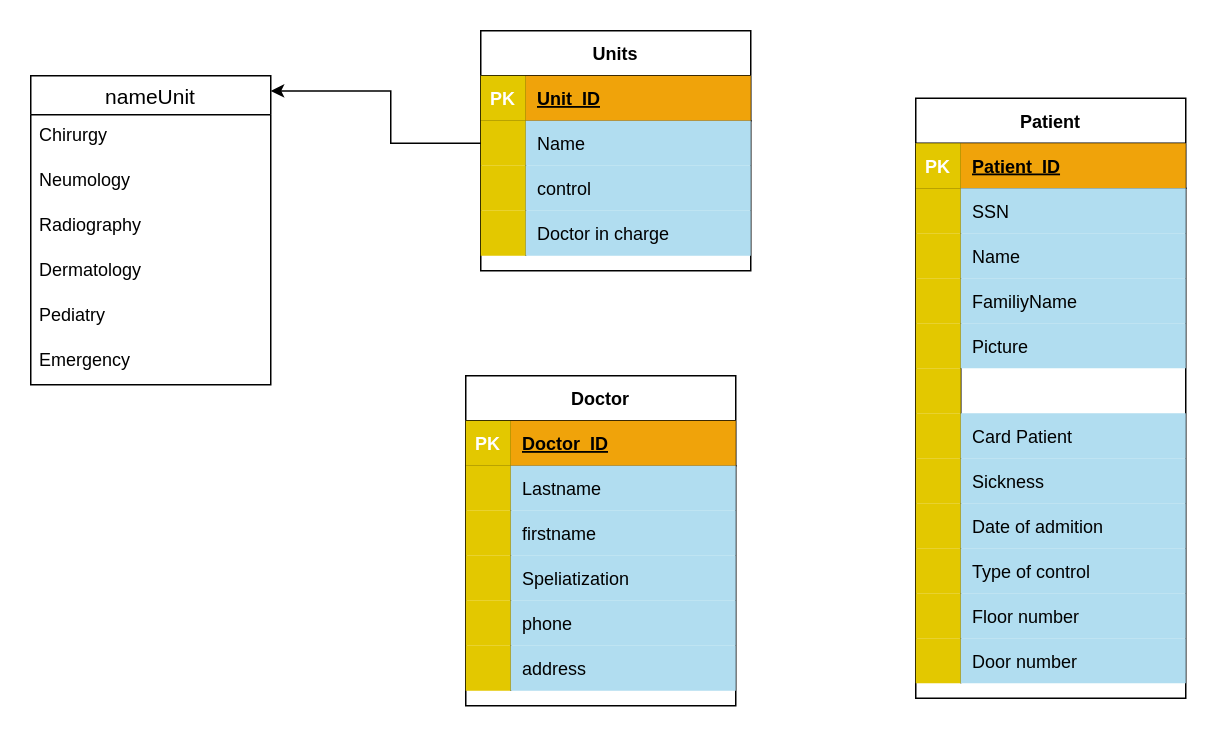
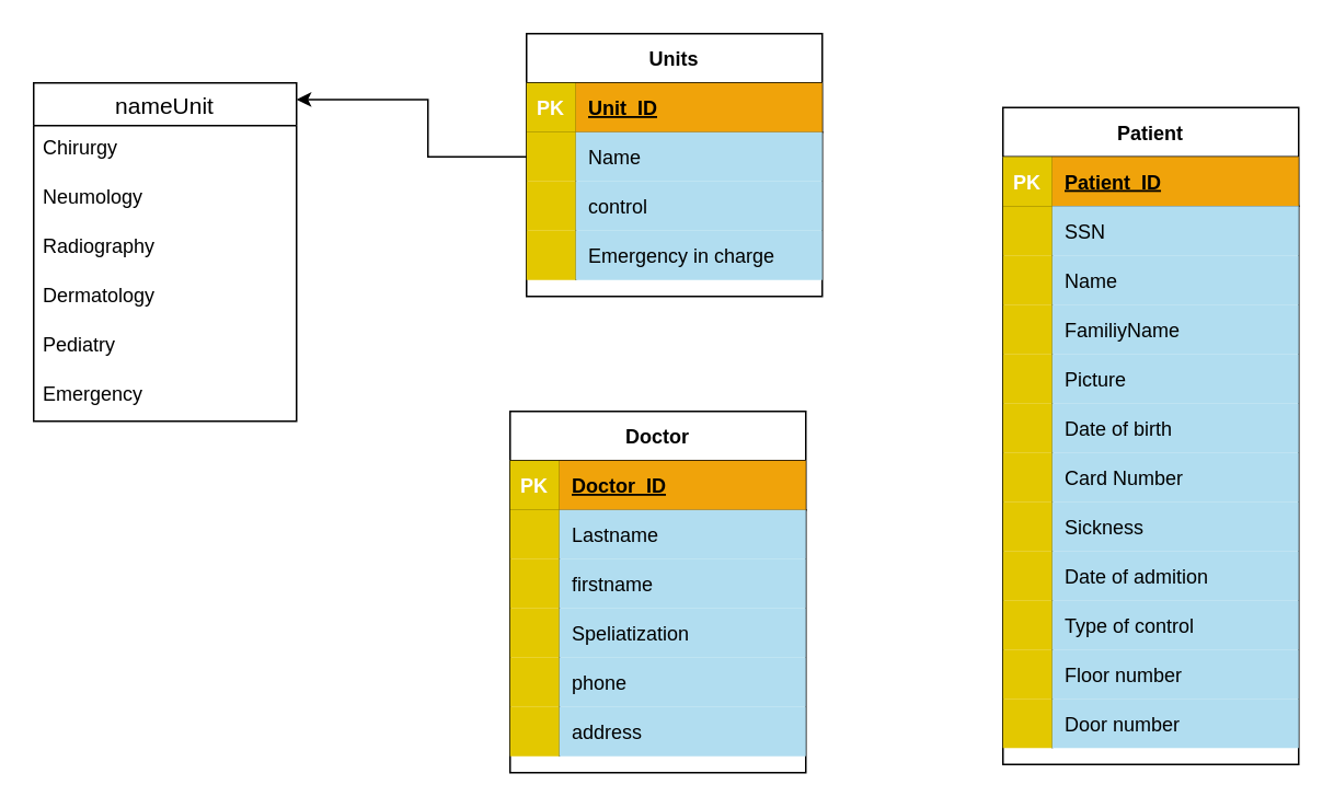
- <mxCell id="14" value="Doctor in charge" style="shape=partialRectangle;connectable=0;fillColor=#b1ddf0;top=0;left=0;bottom=0;right=0;align=left;spacingLeft=6;overflow=hidden;strokeColor=#10739e;fontColor=#000000;" vertex="1" parent="12"><mxGeometry x="30" width="150" height="30" as="geometry" /></mxCell>
+ <mxCell id="14" value="Emergency in charge" style="shape=partialRectangle;connectable=0;fillColor=#b1ddf0;top=0;left=0;bottom=0;right=0;align=left;spacingLeft=6;overflow=hidden;strokeColor=#10739e;fontColor=#000000;" vertex="1" parent="12"><mxGeometry x="30" width="150" height="30" as="geometry" /></mxCell>
+ <mxCell id="33" value="Date of birth" style="shape=partialRectangle;connectable=0;fillColor=#b1ddf0;top=0;left=0;bottom=0;right=0;align=left;spacingLeft=6;overflow=hidden;strokeColor=#10739e;fontColor=#000000;" vertex="1" parent="31"><mxGeometry x="30" width="150" height="30" as="geometry" /></mxCell>
- <mxCell id="36" value="Card Patient" style="shape=partialRectangle;connectable=0;fillColor=#b1ddf0;top=0;left=0;bottom=0;right=0;align=left;spacingLeft=6;overflow=hidden;strokeColor=#10739e;fontColor=#000000;" vertex="1" parent="34"><mxGeometry x="30" width="150" height="30" as="geometry" /></mxCell>
+ <mxCell id="36" value="Card Number" style="shape=partialRectangle;connectable=0;fillColor=#b1ddf0;top=0;left=0;bottom=0;right=0;align=left;spacingLeft=6;overflow=hidden;strokeColor=#10739e;fontColor=#000000;" vertex="1" parent="34"><mxGeometry x="30" width="150" height="30" as="geometry" /></mxCell>
